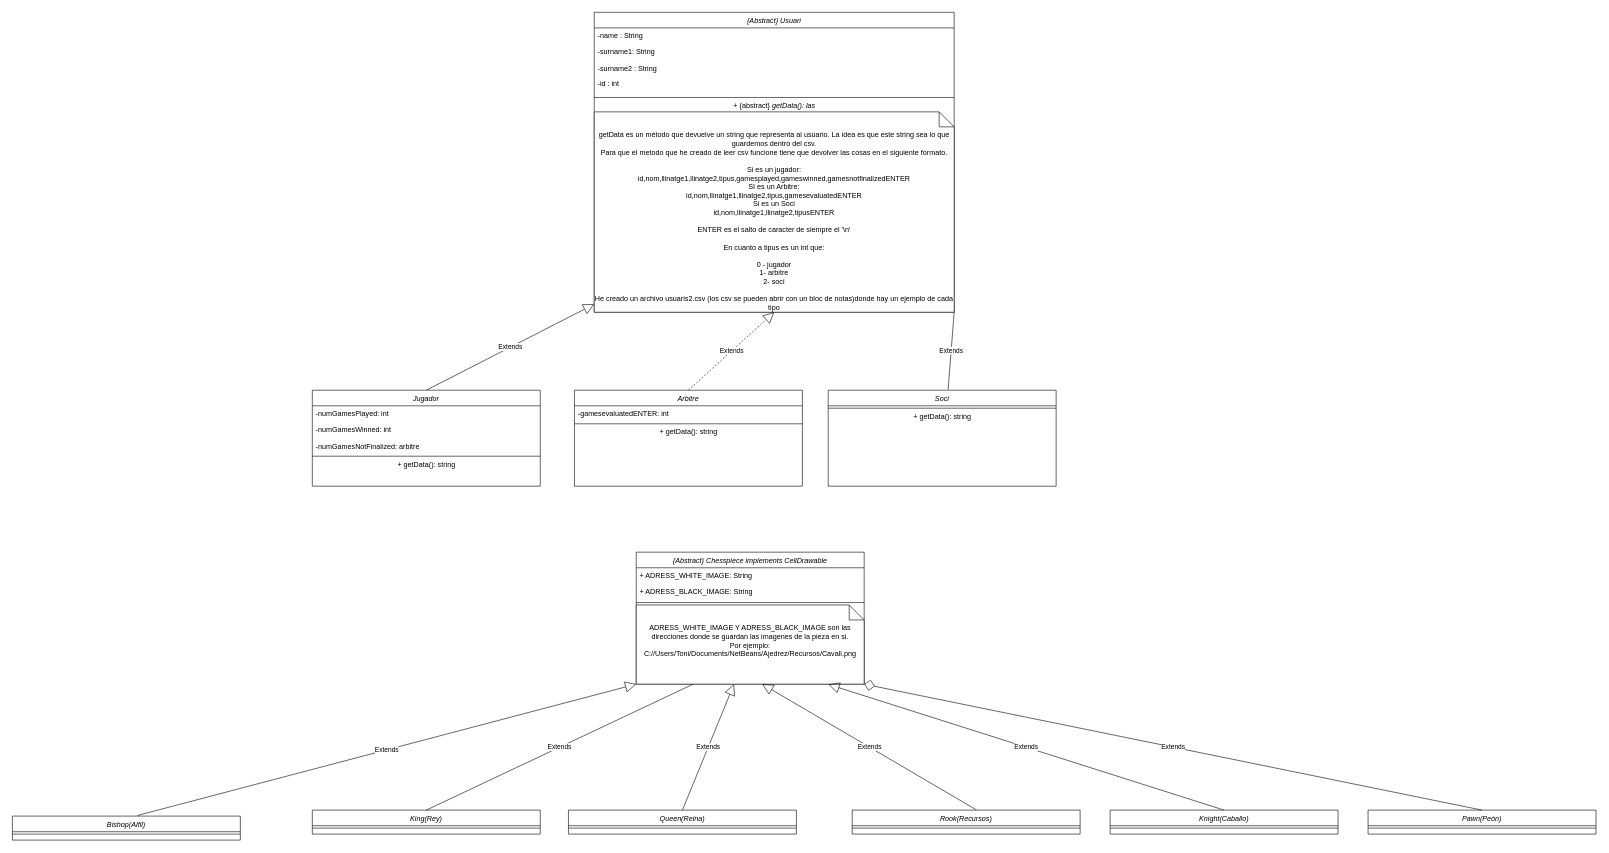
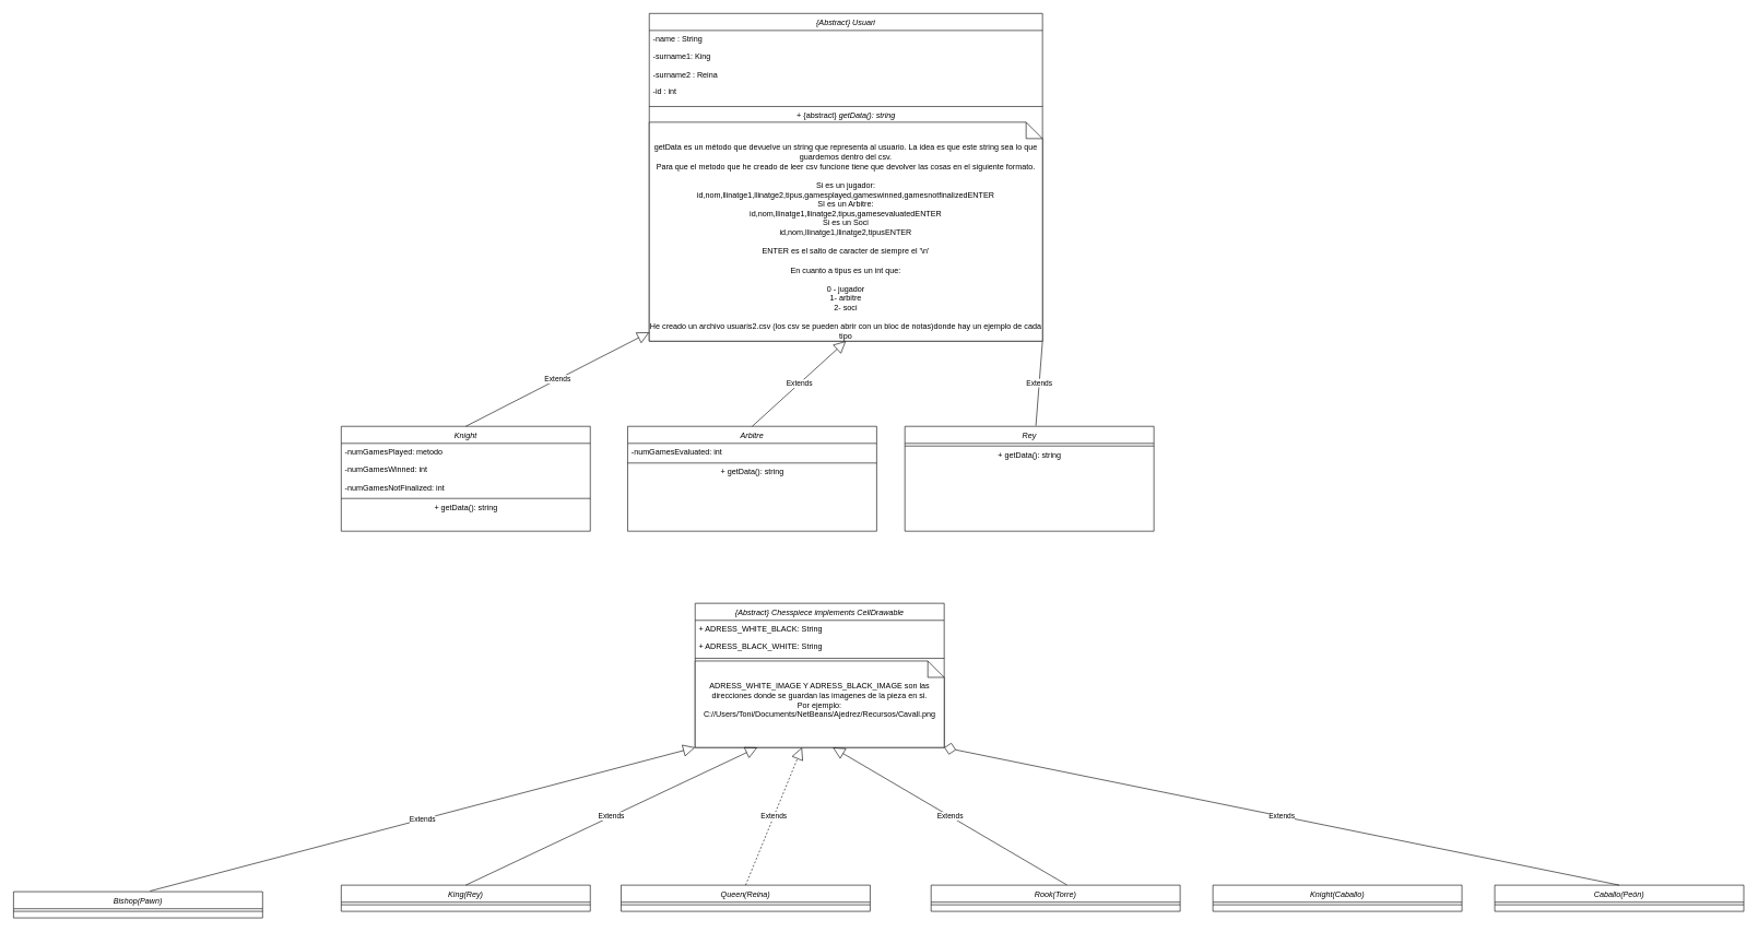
- <mxCell id="4" value="-surname1: String" style="text;align=left;verticalAlign=top;spacingLeft=4;spacingRight=4;overflow=hidden;rotatable=0;points=[[0,0.5],[1,0.5]];portConstraint=eastwest;rounded=0;shadow=0;html=0;" parent="2" vertex="1"><mxGeometry y="52" width="600" height="28" as="geometry" /></mxCell>
+ <mxCell id="4" value="-surname1: King" style="text;align=left;verticalAlign=top;spacingLeft=4;spacingRight=4;overflow=hidden;rotatable=0;points=[[0,0.5],[1,0.5]];portConstraint=eastwest;rounded=0;shadow=0;html=0;" parent="2" vertex="1"><mxGeometry y="52" width="600" height="28" as="geometry" /></mxCell>
- <mxCell id="5" value="-surname2 : String" style="text;align=left;verticalAlign=top;spacingLeft=4;spacingRight=4;overflow=hidden;rotatable=0;points=[[0,0.5],[1,0.5]];portConstraint=eastwest;rounded=0;shadow=0;html=0;" parent="2" vertex="1"><mxGeometry y="80" width="600" height="26" as="geometry" /></mxCell>
+ <mxCell id="5" value="-surname2 : Reina" style="text;align=left;verticalAlign=top;spacingLeft=4;spacingRight=4;overflow=hidden;rotatable=0;points=[[0,0.5],[1,0.5]];portConstraint=eastwest;rounded=0;shadow=0;html=0;" parent="2" vertex="1"><mxGeometry y="80" width="600" height="26" as="geometry" /></mxCell>
- <mxCell id="8" value="+ {abstract}&amp;nbsp;&lt;i&gt;getData(): las&lt;/i&gt;" style="text;html=1;align=center;verticalAlign=middle;resizable=0;points=[];autosize=1;" parent="2" vertex="1"><mxGeometry y="146" width="600" height="20" as="geometry" /></mxCell>
+ <mxCell id="8" value="+ {abstract}&amp;nbsp;&lt;i&gt;getData(): string&lt;/i&gt;" style="text;html=1;align=center;verticalAlign=middle;resizable=0;points=[];autosize=1;" parent="2" vertex="1"><mxGeometry y="146" width="600" height="20" as="geometry" /></mxCell>
- <mxCell id="24" value="Extends" style="endArrow=block;endSize=16;endFill=0;html=1;exitX=0.5;exitY=0;exitDx=0;exitDy=0;entryX=0.5;entryY=1;entryDx=0;entryDy=0;dashed=1;" parent="1" source="16" target="2" edge="1"><mxGeometry width="160" relative="1" as="geometry"><mxPoint x="1090" y="420" as="sourcePoint" /><mxPoint x="1250" y="420" as="targetPoint" /></mxGeometry></mxCell>
+ <mxCell id="24" value="Extends" style="endArrow=block;endSize=16;endFill=0;html=1;exitX=0.5;exitY=0;exitDx=0;exitDy=0;entryX=0.5;entryY=1;entryDx=0;entryDy=0;" parent="1" source="16" target="2" edge="1"><mxGeometry width="160" relative="1" as="geometry"><mxPoint x="1090" y="420" as="sourcePoint" /><mxPoint x="1250" y="420" as="targetPoint" /></mxGeometry></mxCell>
- <mxCell id="10" value="Jugador" style="swimlane;fontStyle=2;align=center;verticalAlign=top;childLayout=stackLayout;horizontal=1;startSize=26;horizontalStack=0;resizeParent=1;resizeLast=0;collapsible=1;marginBottom=0;rounded=0;shadow=0;strokeWidth=1;" parent="1" vertex="1"><mxGeometry x="520" y="650" width="380" height="160" as="geometry"><mxRectangle x="230" y="140" width="160" height="26" as="alternateBounds" /></mxGeometry></mxCell>
+ <mxCell id="10" value="Knight" style="swimlane;fontStyle=2;align=center;verticalAlign=top;childLayout=stackLayout;horizontal=1;startSize=26;horizontalStack=0;resizeParent=1;resizeLast=0;collapsible=1;marginBottom=0;rounded=0;shadow=0;strokeWidth=1;" parent="1" vertex="1"><mxGeometry x="520" y="650" width="380" height="160" as="geometry"><mxRectangle x="230" y="140" width="160" height="26" as="alternateBounds" /></mxGeometry></mxCell>
- <mxCell id="20" value="Soci" style="swimlane;fontStyle=2;align=center;verticalAlign=top;childLayout=stackLayout;horizontal=1;startSize=26;horizontalStack=0;resizeParent=1;resizeLast=0;collapsible=1;marginBottom=0;rounded=0;shadow=0;strokeWidth=1;" parent="1" vertex="1"><mxGeometry x="1380" y="650" width="380" height="160" as="geometry"><mxRectangle x="230" y="140" width="160" height="26" as="alternateBounds" /></mxGeometry></mxCell>
+ <mxCell id="20" value="Rey" style="swimlane;fontStyle=2;align=center;verticalAlign=top;childLayout=stackLayout;horizontal=1;startSize=26;horizontalStack=0;resizeParent=1;resizeLast=0;collapsible=1;marginBottom=0;rounded=0;shadow=0;strokeWidth=1;" parent="1" vertex="1"><mxGeometry x="1380" y="650" width="380" height="160" as="geometry"><mxRectangle x="230" y="140" width="160" height="26" as="alternateBounds" /></mxGeometry></mxCell>
- <mxCell id="11" value="-numGamesPlayed: int" style="text;align=left;verticalAlign=top;spacingLeft=4;spacingRight=4;overflow=hidden;rotatable=0;points=[[0,0.5],[1,0.5]];portConstraint=eastwest;" parent="10" vertex="1"><mxGeometry y="26" width="380" height="26" as="geometry" /></mxCell>
+ <mxCell id="11" value="-numGamesPlayed: metodo" style="text;align=left;verticalAlign=top;spacingLeft=4;spacingRight=4;overflow=hidden;rotatable=0;points=[[0,0.5],[1,0.5]];portConstraint=eastwest;" parent="10" vertex="1"><mxGeometry y="26" width="380" height="26" as="geometry" /></mxCell>
- <mxCell id="17" value="-gamesevaluatedENTER: int" style="text;align=left;verticalAlign=top;spacingLeft=4;spacingRight=4;overflow=hidden;rotatable=0;points=[[0,0.5],[1,0.5]];portConstraint=eastwest;" parent="16" vertex="1"><mxGeometry y="26" width="380" height="26" as="geometry" /></mxCell>
+ <mxCell id="17" value="-numGamesEvaluated: int" style="text;align=left;verticalAlign=top;spacingLeft=4;spacingRight=4;overflow=hidden;rotatable=0;points=[[0,0.5],[1,0.5]];portConstraint=eastwest;" parent="16" vertex="1"><mxGeometry y="26" width="380" height="26" as="geometry" /></mxCell>
- <mxCell id="13" value="-numGamesNotFinalized: arbitre" style="text;align=left;verticalAlign=top;spacingLeft=4;spacingRight=4;overflow=hidden;rotatable=0;points=[[0,0.5],[1,0.5]];portConstraint=eastwest;rounded=0;shadow=0;html=0;" parent="10" vertex="1"><mxGeometry y="80" width="380" height="26" as="geometry" /></mxCell>
+ <mxCell id="13" value="-numGamesNotFinalized: int" style="text;align=left;verticalAlign=top;spacingLeft=4;spacingRight=4;overflow=hidden;rotatable=0;points=[[0,0.5],[1,0.5]];portConstraint=eastwest;rounded=0;shadow=0;html=0;" parent="10" vertex="1"><mxGeometry y="80" width="380" height="26" as="geometry" /></mxCell>
- <mxCell id="27" value="+ ADRESS_WHITE_IMAGE: String" style="text;align=left;verticalAlign=top;spacingLeft=4;spacingRight=4;overflow=hidden;rotatable=0;points=[[0,0.5],[1,0.5]];portConstraint=eastwest;" parent="26" vertex="1"><mxGeometry y="26" width="380" height="26" as="geometry" /></mxCell>
+ <mxCell id="27" value="+ ADRESS_WHITE_BLACK: String" style="text;align=left;verticalAlign=top;spacingLeft=4;spacingRight=4;overflow=hidden;rotatable=0;points=[[0,0.5],[1,0.5]];portConstraint=eastwest;" parent="26" vertex="1"><mxGeometry y="26" width="380" height="26" as="geometry" /></mxCell>
- <mxCell id="28" value="+ ADRESS_BLACK_IMAGE: String" style="text;align=left;verticalAlign=top;spacingLeft=4;spacingRight=4;overflow=hidden;rotatable=0;points=[[0,0.5],[1,0.5]];portConstraint=eastwest;rounded=0;shadow=0;html=0;" parent="26" vertex="1"><mxGeometry y="52" width="380" height="28" as="geometry" /></mxCell>
+ <mxCell id="28" value="+ ADRESS_BLACK_WHITE: String" style="text;align=left;verticalAlign=top;spacingLeft=4;spacingRight=4;overflow=hidden;rotatable=0;points=[[0,0.5],[1,0.5]];portConstraint=eastwest;rounded=0;shadow=0;html=0;" parent="26" vertex="1"><mxGeometry y="52" width="380" height="28" as="geometry" /></mxCell>
- <mxCell id="44" value="Extends" style="endArrow=none;endSize=16;endFill=0;html=1;exitX=0.5;exitY=0;exitDx=0;exitDy=0;entryX=0.25;entryY=1;entryDx=0;entryDy=0;" parent="1" source="33" target="26" edge="1"><mxGeometry width="160" relative="1" as="geometry"><mxPoint x="470" y="980" as="sourcePoint" /><mxPoint x="630" y="980" as="targetPoint" /></mxGeometry></mxCell>
+ <mxCell id="44" value="Extends" style="endArrow=block;endSize=16;endFill=0;html=1;exitX=0.5;exitY=0;exitDx=0;exitDy=0;entryX=0.25;entryY=1;entryDx=0;entryDy=0;" parent="1" source="33" target="26" edge="1"><mxGeometry width="160" relative="1" as="geometry"><mxPoint x="470" y="980" as="sourcePoint" /><mxPoint x="630" y="980" as="targetPoint" /></mxGeometry></mxCell>
- <mxCell id="47" value="Extends" style="endArrow=block;endSize=16;endFill=0;html=1;exitX=0.5;exitY=0;exitDx=0;exitDy=0;entryX=0.843;entryY=1.003;entryDx=0;entryDy=0;entryPerimeter=0;" parent="1" source="37" target="30" edge="1"><mxGeometry width="160" relative="1" as="geometry"><mxPoint x="1350" y="980" as="sourcePoint" /><mxPoint x="1430" y="1140" as="targetPoint" /></mxGeometry></mxCell>
- <mxCell id="45" value="Extends" style="endArrow=block;endSize=16;endFill=0;html=1;exitX=0.5;exitY=0;exitDx=0;exitDy=0;" parent="1" source="35" target="30" edge="1"><mxGeometry width="160" relative="1" as="geometry"><mxPoint x="470" y="980" as="sourcePoint" /><mxPoint x="630" y="980" as="targetPoint" /></mxGeometry></mxCell>
+ <mxCell id="45" value="Extends" style="endArrow=block;endSize=16;endFill=0;html=1;exitX=0.5;exitY=0;exitDx=0;exitDy=0;dashed=1;" parent="1" source="35" target="30" edge="1"><mxGeometry width="160" relative="1" as="geometry"><mxPoint x="470" y="980" as="sourcePoint" /><mxPoint x="630" y="980" as="targetPoint" /></mxGeometry></mxCell>
- <mxCell id="31" value="Rook(Recursos)" style="swimlane;fontStyle=2;align=center;verticalAlign=top;childLayout=stackLayout;horizontal=1;startSize=26;horizontalStack=0;resizeParent=1;resizeLast=0;collapsible=1;marginBottom=0;rounded=0;shadow=0;strokeWidth=1;" parent="1" vertex="1"><mxGeometry x="1420" y="1350" width="380" height="40" as="geometry"><mxRectangle x="230" y="140" width="160" height="26" as="alternateBounds" /></mxGeometry></mxCell>
+ <mxCell id="31" value="Rook(Torre)" style="swimlane;fontStyle=2;align=center;verticalAlign=top;childLayout=stackLayout;horizontal=1;startSize=26;horizontalStack=0;resizeParent=1;resizeLast=0;collapsible=1;marginBottom=0;rounded=0;shadow=0;strokeWidth=1;" parent="1" vertex="1"><mxGeometry x="1420" y="1350" width="380" height="40" as="geometry"><mxRectangle x="230" y="140" width="160" height="26" as="alternateBounds" /></mxGeometry></mxCell>
- <mxCell id="41" value="Pawn(Peón)" style="swimlane;fontStyle=2;align=center;verticalAlign=top;childLayout=stackLayout;horizontal=1;startSize=26;horizontalStack=0;resizeParent=1;resizeLast=0;collapsible=1;marginBottom=0;rounded=0;shadow=0;strokeWidth=1;" parent="1" vertex="1"><mxGeometry x="2280" y="1350" width="380" height="40" as="geometry"><mxRectangle x="230" y="140" width="160" height="26" as="alternateBounds" /></mxGeometry></mxCell>
+ <mxCell id="41" value="Caballo(Peón)" style="swimlane;fontStyle=2;align=center;verticalAlign=top;childLayout=stackLayout;horizontal=1;startSize=26;horizontalStack=0;resizeParent=1;resizeLast=0;collapsible=1;marginBottom=0;rounded=0;shadow=0;strokeWidth=1;" parent="1" vertex="1"><mxGeometry x="2280" y="1350" width="380" height="40" as="geometry"><mxRectangle x="230" y="140" width="160" height="26" as="alternateBounds" /></mxGeometry></mxCell>
- <mxCell id="39" value="Bishop(Alfil)" style="swimlane;fontStyle=2;align=center;verticalAlign=top;childLayout=stackLayout;horizontal=1;startSize=26;horizontalStack=0;resizeParent=1;resizeLast=0;collapsible=1;marginBottom=0;rounded=0;shadow=0;strokeWidth=1;" parent="1" vertex="1"><mxGeometry x="20" y="1360" width="380" height="40" as="geometry"><mxRectangle x="230" y="140" width="160" height="26" as="alternateBounds" /></mxGeometry></mxCell>
+ <mxCell id="39" value="Bishop(Pawn)" style="swimlane;fontStyle=2;align=center;verticalAlign=top;childLayout=stackLayout;horizontal=1;startSize=26;horizontalStack=0;resizeParent=1;resizeLast=0;collapsible=1;marginBottom=0;rounded=0;shadow=0;strokeWidth=1;" parent="1" vertex="1"><mxGeometry x="20" y="1360" width="380" height="40" as="geometry"><mxRectangle x="230" y="140" width="160" height="26" as="alternateBounds" /></mxGeometry></mxCell>
